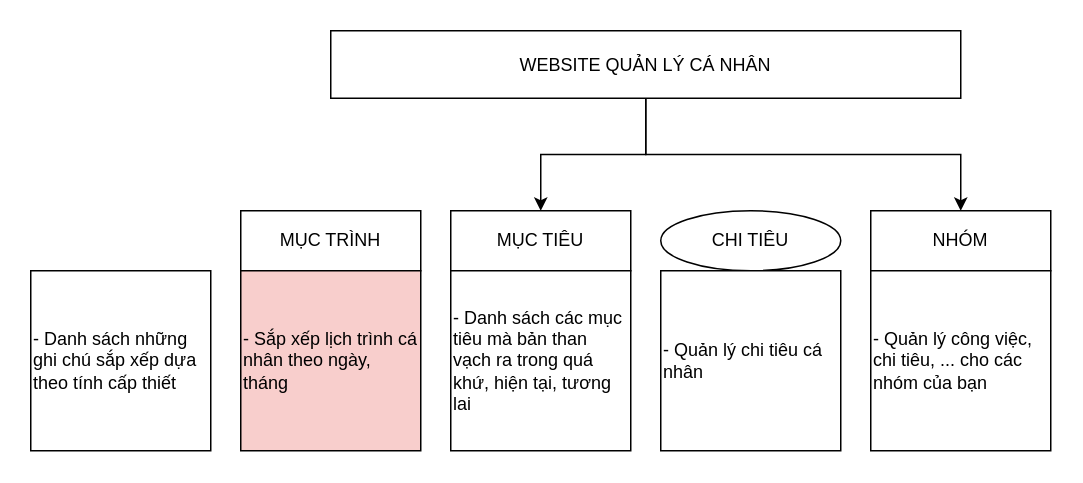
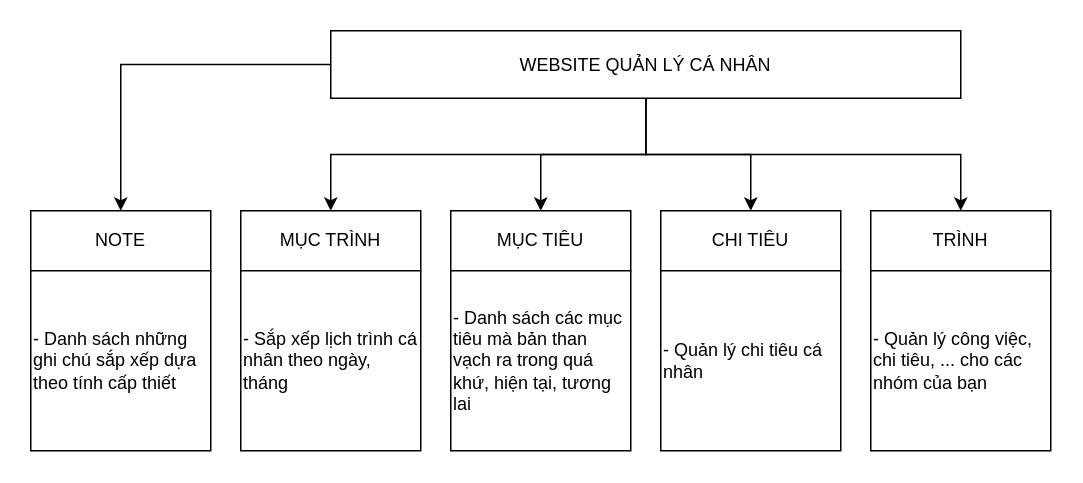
+ <mxCell id="3" style="edgeStyle=orthogonalEdgeStyle;rounded=0;orthogonalLoop=1;jettySize=auto;html=1;entryX=0.5;entryY=0;entryDx=0;entryDy=0;" parent="1" source="8" target="10" edge="1"><mxGeometry relative="1" as="geometry" /></mxCell>
+ <mxCell id="4" style="edgeStyle=orthogonalEdgeStyle;rounded=0;orthogonalLoop=1;jettySize=auto;html=1;entryX=0.5;entryY=0;entryDx=0;entryDy=0;" parent="1" source="8" target="2" edge="1"><mxGeometry relative="1" as="geometry" /></mxCell>
+ <mxCell id="6" style="edgeStyle=orthogonalEdgeStyle;rounded=0;orthogonalLoop=1;jettySize=auto;html=1;entryX=0.5;entryY=0;entryDx=0;entryDy=0;" parent="1" source="8" target="9" edge="1"><mxGeometry relative="1" as="geometry" /></mxCell>
+ <mxCell id="10" value="NOTE" style="rounded=0;whiteSpace=wrap;html=1;" parent="1" vertex="1"><mxGeometry x="20" y="140" width="120" height="40" as="geometry" /></mxCell>
- <mxCell id="9" value="CHI TIÊU" style="ellipse;whiteSpace=wrap;html=1;" parent="1" vertex="1"><mxGeometry x="440" y="140" width="120" height="40" as="geometry" /></mxCell>
+ <mxCell id="9" value="CHI TIÊU" style="rounded=0;whiteSpace=wrap;html=1;" parent="1" vertex="1"><mxGeometry x="440" y="140" width="120" height="40" as="geometry" /></mxCell>
- <mxCell id="11" value="NHÓM" style="rounded=0;whiteSpace=wrap;html=1;" parent="1" vertex="1"><mxGeometry x="580" y="140" width="120" height="40" as="geometry" /></mxCell>
+ <mxCell id="11" value="TRÌNH" style="rounded=0;whiteSpace=wrap;html=1;" parent="1" vertex="1"><mxGeometry x="580" y="140" width="120" height="40" as="geometry" /></mxCell>
- <mxCell id="14" value="&lt;div style=&quot;&quot;&gt;&lt;span style=&quot;background-color: initial;&quot;&gt;- Sắp xếp lịch trình cá nhân theo ngày, tháng&lt;/span&gt;&lt;/div&gt;" style="rounded=0;whiteSpace=wrap;html=1;align=left;fillColor=#f8cecc;" parent="1" vertex="1"><mxGeometry x="160" y="180" width="120" height="120" as="geometry" /></mxCell>
+ <mxCell id="14" value="&lt;div style=&quot;&quot;&gt;&lt;span style=&quot;background-color: initial;&quot;&gt;- Sắp xếp lịch trình cá nhân theo ngày, tháng&lt;/span&gt;&lt;/div&gt;" style="rounded=0;whiteSpace=wrap;html=1;align=left;" parent="1" vertex="1"><mxGeometry x="160" y="180" width="120" height="120" as="geometry" /></mxCell>
